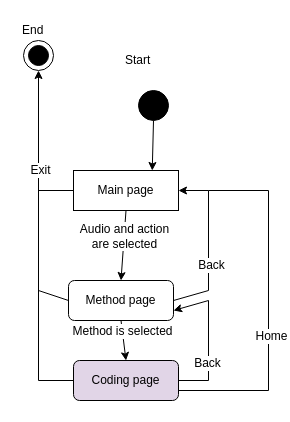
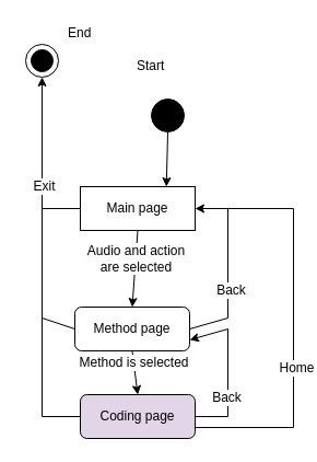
- <mxCell id="20" value="End" style="text;html=1;resizable=0;points=[];autosize=1;align=left;verticalAlign=top;spacingTop=-4;" vertex="1" parent="1"><mxGeometry x="20" y="20" width="40" height="20" as="geometry" /></mxCell>
+ <mxCell id="20" value="End" style="text;html=1;resizable=0;points=[];autosize=1;align=left;verticalAlign=top;spacingTop=-4;" vertex="1" parent="1"><mxGeometry x="60" y="20" width="40" height="20" as="geometry" /></mxCell>
